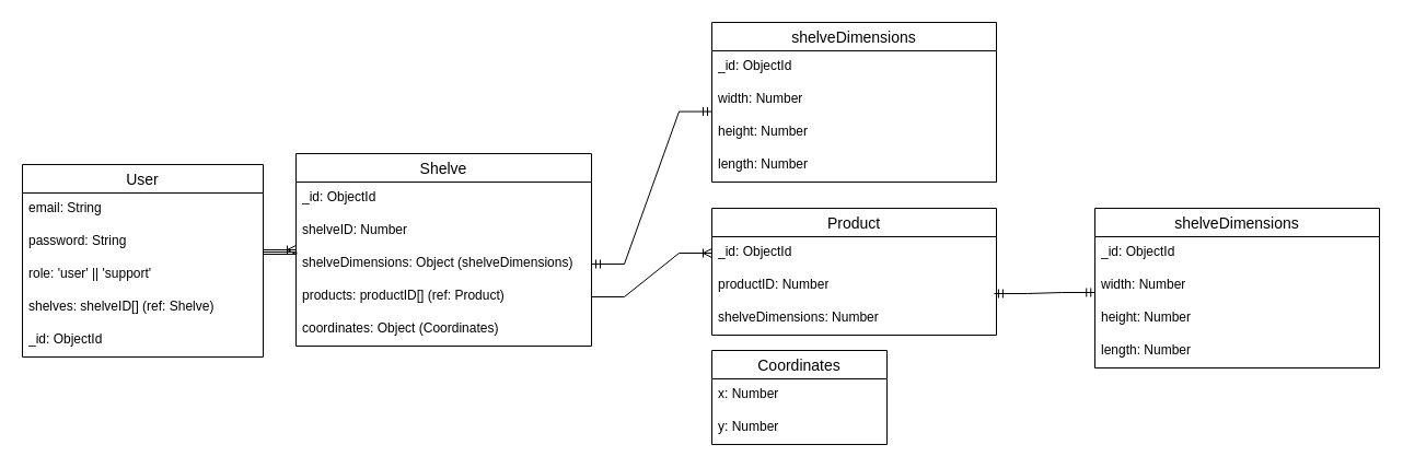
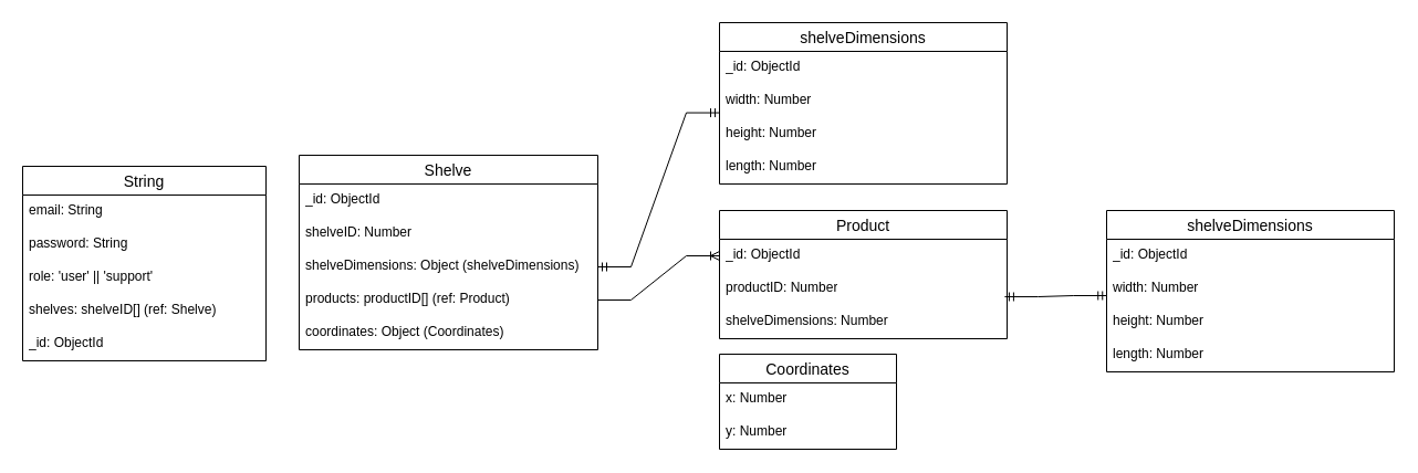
- <mxCell id="2" value="User" style="swimlane;fontStyle=0;childLayout=stackLayout;horizontal=1;startSize=26;horizontalStack=0;resizeParent=1;resizeParentMax=0;resizeLast=0;collapsible=1;marginBottom=0;align=center;fontSize=14;" parent="1" vertex="1"><mxGeometry x="20" y="150" width="220" height="176" as="geometry" /></mxCell>
+ <mxCell id="2" value="String" style="swimlane;fontStyle=0;childLayout=stackLayout;horizontal=1;startSize=26;horizontalStack=0;resizeParent=1;resizeParentMax=0;resizeLast=0;collapsible=1;marginBottom=0;align=center;fontSize=14;" parent="1" vertex="1"><mxGeometry x="20" y="150" width="220" height="176" as="geometry" /></mxCell>
- <mxCell id="19" value="" style="edgeStyle=entityRelationEdgeStyle;fontSize=12;html=1;endArrow=ERoneToMany;rounded=0;exitX=1.002;exitY=0.867;exitDx=0;exitDy=0;exitPerimeter=0;entryX=0;entryY=0.5;entryDx=0;entryDy=0;" edge="1" parent="1" source="4" target="8"><mxGeometry width="100" height="100" relative="1" as="geometry"><mxPoint x="519.62" y="233.88" as="sourcePoint" /><mxPoint x="570" y="233" as="targetPoint" /></mxGeometry></mxCell>
